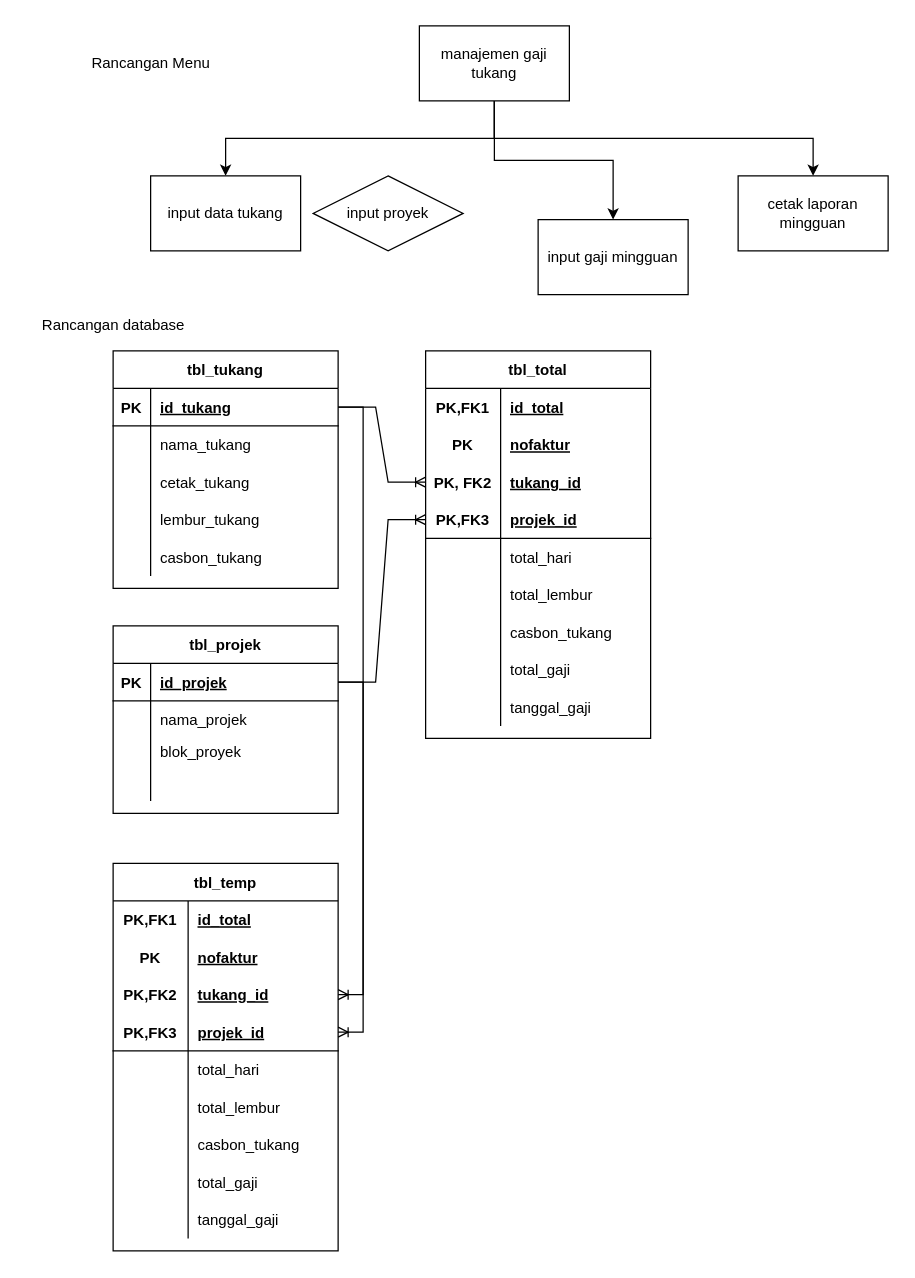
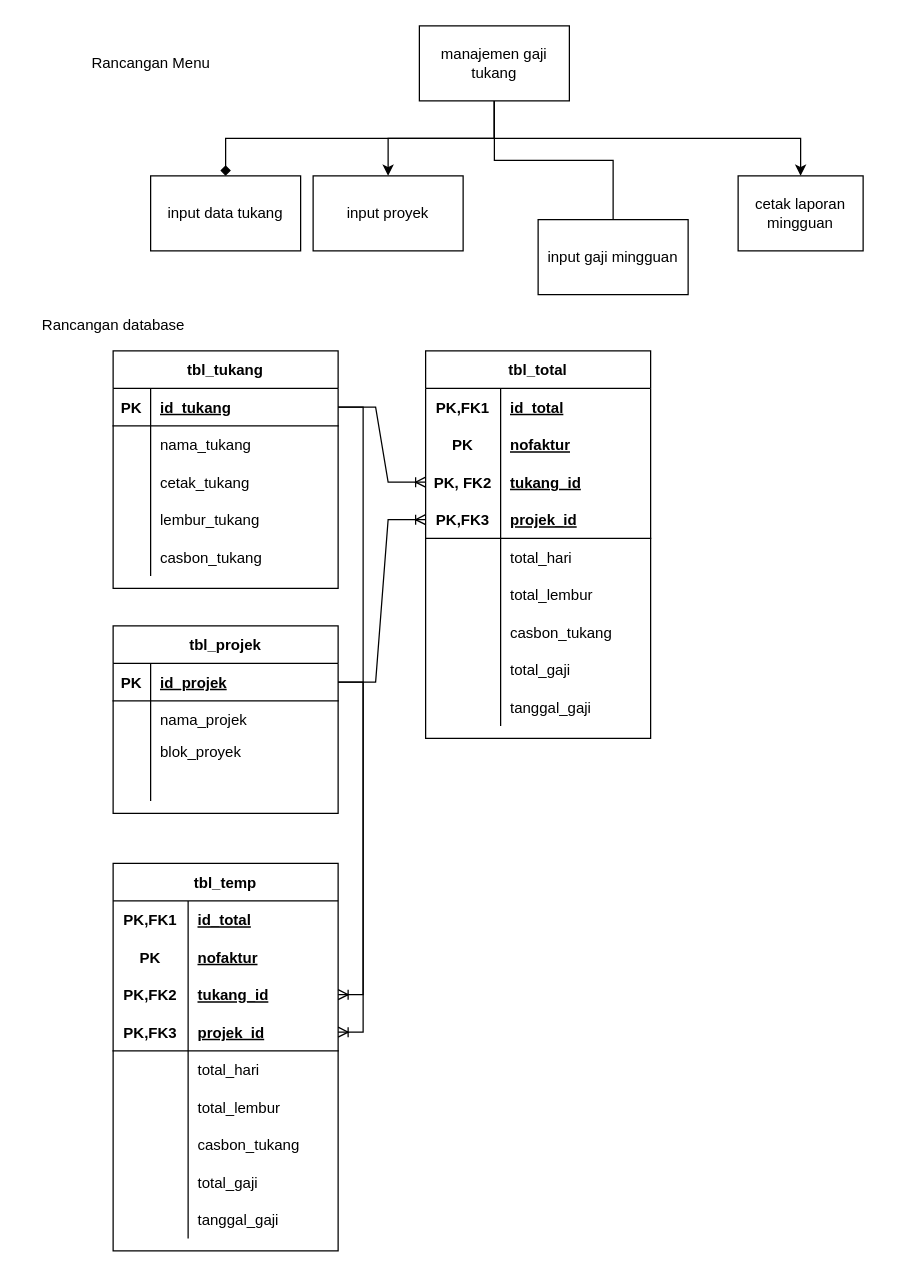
+ <mxCell id="5" style="edgeStyle=orthogonalEdgeStyle;rounded=0;orthogonalLoop=1;jettySize=auto;html=1;exitX=0.5;exitY=1;exitDx=0;exitDy=0;" edge="1" parent="1" source="6" target="10"><mxGeometry relative="1" as="geometry" /></mxCell>
- <mxCell id="2" style="edgeStyle=orthogonalEdgeStyle;rounded=0;orthogonalLoop=1;jettySize=auto;html=1;entryX=0.5;entryY=0;entryDx=0;entryDy=0;exitX=0.5;exitY=1;exitDx=0;exitDy=0;" edge="1" parent="1" source="6" target="7"><mxGeometry relative="1" as="geometry" /></mxCell>
+ <mxCell id="2" style="edgeStyle=orthogonalEdgeStyle;rounded=0;orthogonalLoop=1;jettySize=auto;html=1;entryX=0.5;entryY=0;entryDx=0;entryDy=0;exitX=0.5;exitY=1;exitDx=0;exitDy=0;endArrow=diamond;" edge="1" parent="1" source="6" target="7"><mxGeometry relative="1" as="geometry" /></mxCell>
- <mxCell id="3" style="edgeStyle=orthogonalEdgeStyle;rounded=0;orthogonalLoop=1;jettySize=auto;html=1;exitX=0.5;exitY=1;exitDx=0;exitDy=0;entryX=0.5;entryY=0;entryDx=0;entryDy=0;" edge="1" parent="1" source="6" target="8"><mxGeometry relative="1" as="geometry" /></mxCell>
+ <mxCell id="3" style="edgeStyle=orthogonalEdgeStyle;rounded=0;orthogonalLoop=1;jettySize=auto;html=1;exitX=0.5;exitY=1;exitDx=0;exitDy=0;entryX=0.5;entryY=0;entryDx=0;entryDy=0;endArrow=none;" edge="1" parent="1" source="6" target="8"><mxGeometry relative="1" as="geometry" /></mxCell>
- <mxCell id="10" value="input proyek" style="rhombus;whiteSpace=wrap;html=1;" vertex="1" parent="1"><mxGeometry x="250" y="140" width="120" height="60" as="geometry" /></mxCell>
+ <mxCell id="10" value="input proyek" style="rounded=0;whiteSpace=wrap;html=1;" vertex="1" parent="1"><mxGeometry x="250" y="140" width="120" height="60" as="geometry" /></mxCell>
- <mxCell id="9" value="cetak laporan mingguan" style="rounded=0;whiteSpace=wrap;html=1;" vertex="1" parent="1"><mxGeometry x="590" y="140" width="120" height="60" as="geometry" /></mxCell>
+ <mxCell id="9" value="cetak laporan mingguan" style="rounded=0;whiteSpace=wrap;html=1;" vertex="1" parent="1"><mxGeometry x="590" y="140" width="100" height="60" as="geometry" /></mxCell>
